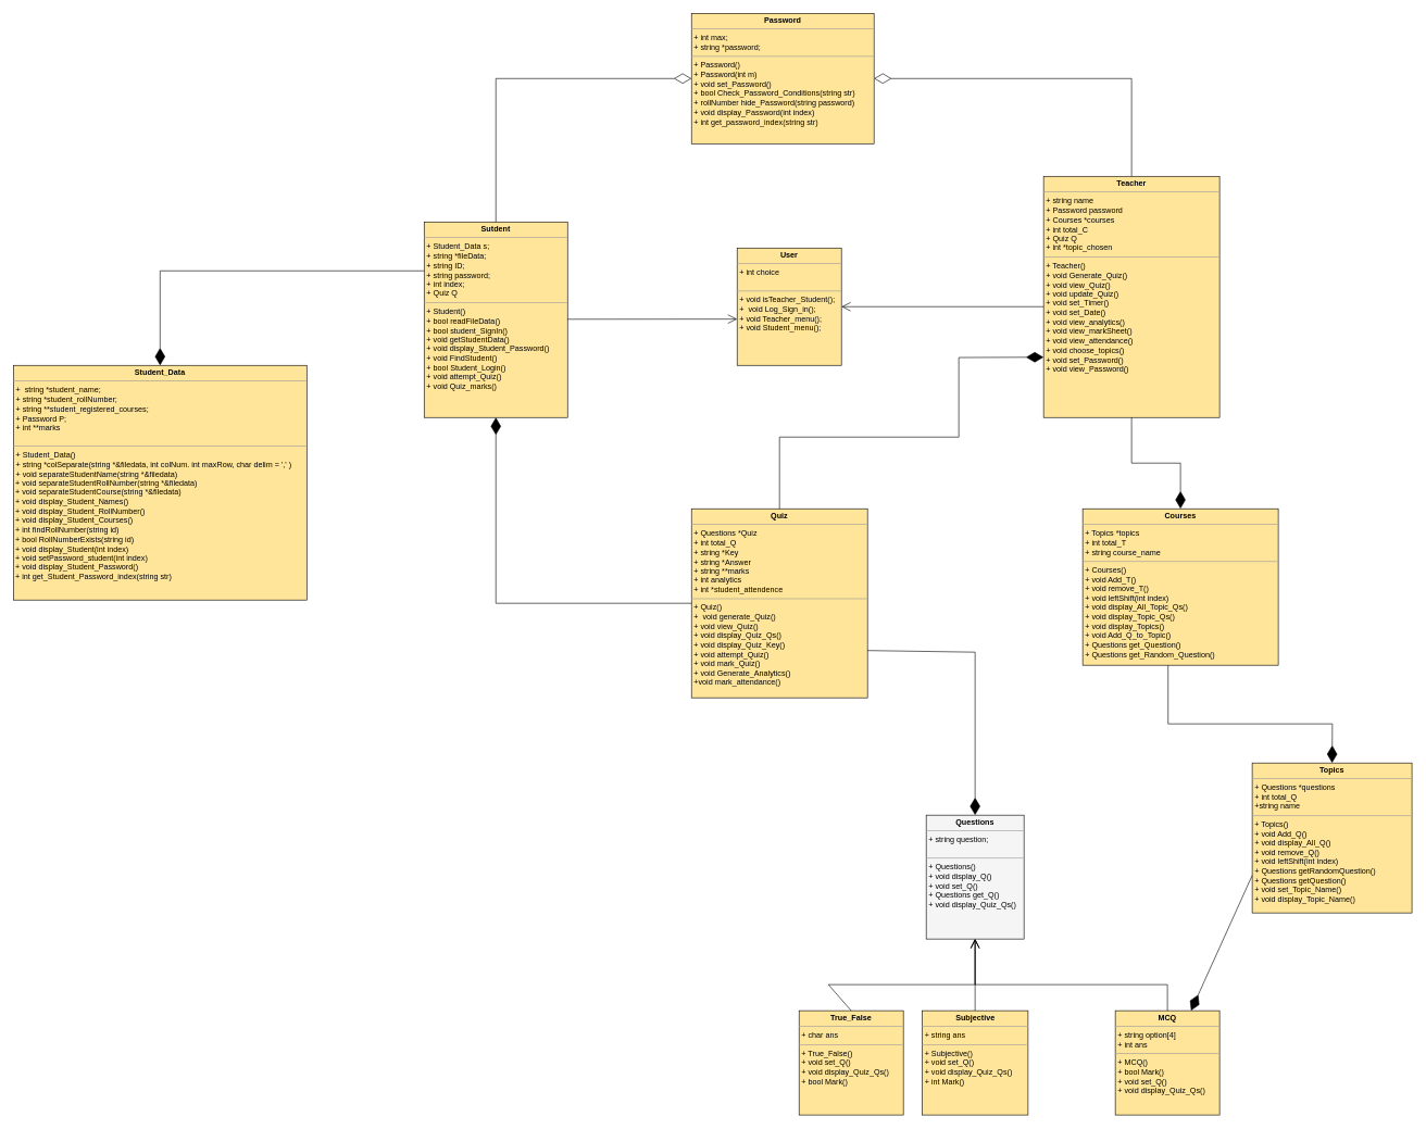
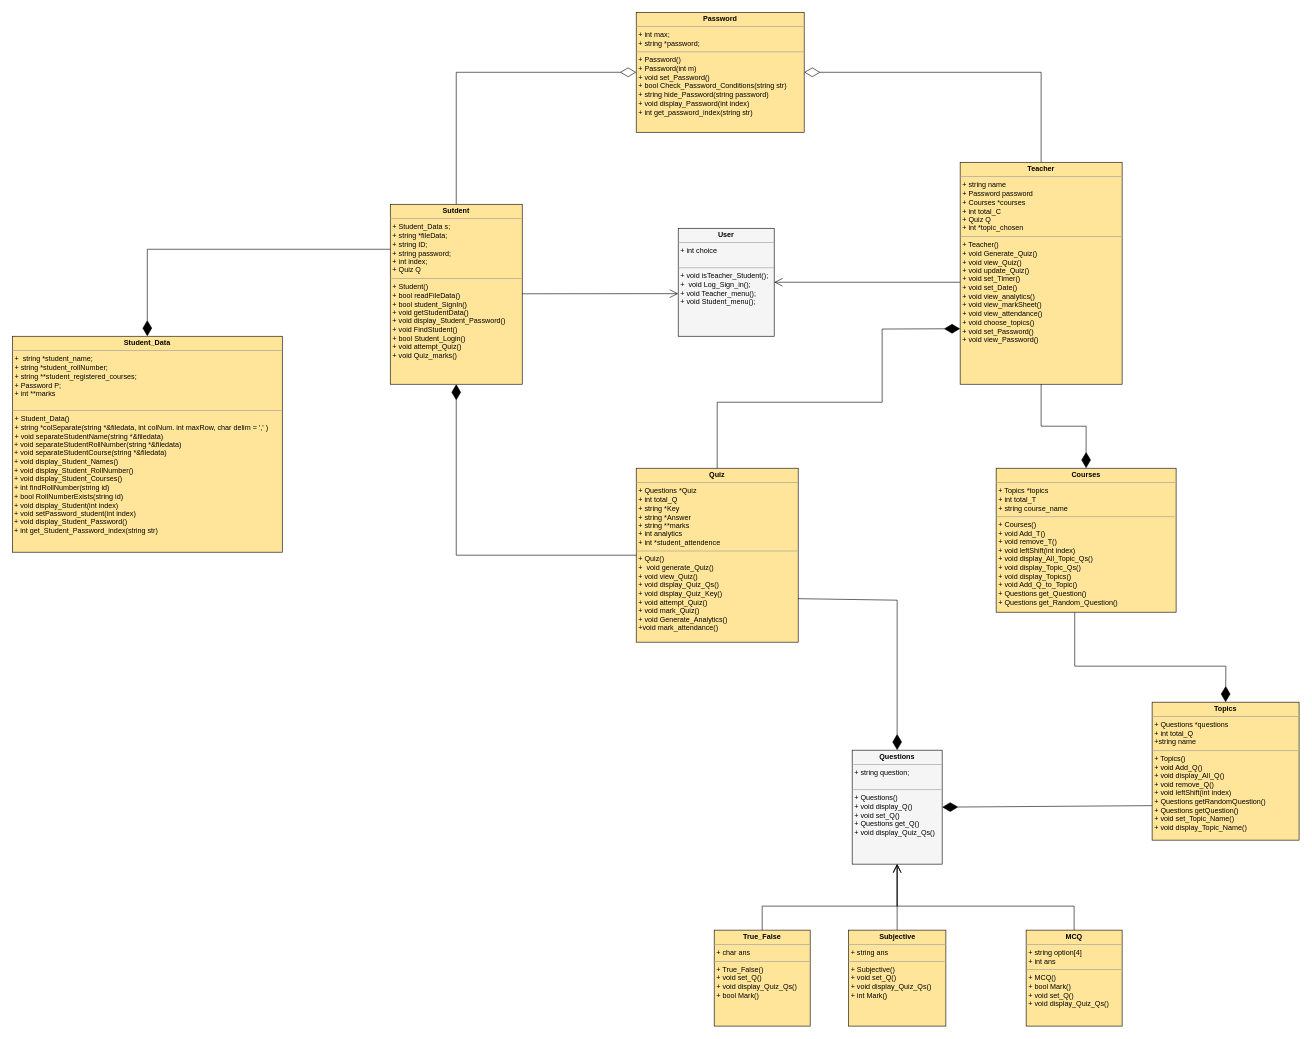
- <mxCell id="5" value="&lt;p style=&quot;margin:0px;margin-top:4px;text-align:center;&quot;&gt;&lt;b&gt;Password&lt;/b&gt;&lt;/p&gt;&lt;hr size=&quot;1&quot;&gt;&lt;p style=&quot;margin:0px;margin-left:4px;&quot;&gt;+ int max;&lt;/p&gt;&lt;p style=&quot;margin:0px;margin-left:4px;&quot;&gt;+ string *password;&lt;/p&gt;&lt;hr size=&quot;1&quot;&gt;&lt;p style=&quot;margin:0px;margin-left:4px;&quot;&gt;+ Password()&lt;/p&gt;&lt;p style=&quot;margin:0px;margin-left:4px;&quot;&gt;+ Password(int m)&lt;/p&gt;&lt;p style=&quot;margin:0px;margin-left:4px;&quot;&gt;+ void set_Password()&lt;/p&gt;&lt;p style=&quot;margin:0px;margin-left:4px;&quot;&gt;+ bool Check_Password_Conditions(string str)&lt;/p&gt;&lt;p style=&quot;margin:0px;margin-left:4px;&quot;&gt;+ rollNumber hide_Password(string password)&lt;/p&gt;&lt;p style=&quot;margin:0px;margin-left:4px;&quot;&gt;+ void display_Password(int index)&lt;/p&gt;&lt;p style=&quot;margin:0px;margin-left:4px;&quot;&gt;+ int get_password_index(string str)&lt;/p&gt;" style="verticalAlign=top;align=left;overflow=fill;fontSize=12;fontFamily=Helvetica;html=1;whiteSpace=wrap;fillColor=#FFE599;" vertex="1" parent="1"><mxGeometry x="1060" y="20" width="280" height="200" as="geometry" /></mxCell>
+ <mxCell id="5" value="&lt;p style=&quot;margin:0px;margin-top:4px;text-align:center;&quot;&gt;&lt;b&gt;Password&lt;/b&gt;&lt;/p&gt;&lt;hr size=&quot;1&quot;&gt;&lt;p style=&quot;margin:0px;margin-left:4px;&quot;&gt;+ int max;&lt;/p&gt;&lt;p style=&quot;margin:0px;margin-left:4px;&quot;&gt;+ string *password;&lt;/p&gt;&lt;hr size=&quot;1&quot;&gt;&lt;p style=&quot;margin:0px;margin-left:4px;&quot;&gt;+ Password()&lt;/p&gt;&lt;p style=&quot;margin:0px;margin-left:4px;&quot;&gt;+ Password(int m)&lt;/p&gt;&lt;p style=&quot;margin:0px;margin-left:4px;&quot;&gt;+ void set_Password()&lt;/p&gt;&lt;p style=&quot;margin:0px;margin-left:4px;&quot;&gt;+ bool Check_Password_Conditions(string str)&lt;/p&gt;&lt;p style=&quot;margin:0px;margin-left:4px;&quot;&gt;+ string hide_Password(string password)&lt;/p&gt;&lt;p style=&quot;margin:0px;margin-left:4px;&quot;&gt;+ void display_Password(int index)&lt;/p&gt;&lt;p style=&quot;margin:0px;margin-left:4px;&quot;&gt;+ int get_password_index(string str)&lt;/p&gt;" style="verticalAlign=top;align=left;overflow=fill;fontSize=12;fontFamily=Helvetica;html=1;whiteSpace=wrap;fillColor=#FFE599;" vertex="1" parent="1"><mxGeometry x="1060" y="20" width="280" height="200" as="geometry" /></mxCell>
- <mxCell id="2" value="&lt;p style=&quot;margin:0px;margin-top:4px;text-align:center;&quot;&gt;&lt;b&gt;User&lt;/b&gt;&lt;/p&gt;&lt;hr size=&quot;1&quot;&gt;&lt;p style=&quot;margin:0px;margin-left:4px;&quot;&gt;+ int choice&lt;/p&gt;&lt;p style=&quot;margin:0px;margin-left:4px;&quot;&gt;&lt;br&gt;&lt;/p&gt;&lt;hr size=&quot;1&quot;&gt;&lt;p style=&quot;margin:0px;margin-left:4px;&quot;&gt;+ void isTeacher_Student();&lt;/p&gt;&lt;p style=&quot;margin:0px;margin-left:4px;&quot;&gt;+&amp;nbsp; void Log_Sign_in();&lt;/p&gt;&lt;p style=&quot;margin:0px;margin-left:4px;&quot;&gt;+ void Teacher_menu();&lt;/p&gt;&lt;p style=&quot;margin:0px;margin-left:4px;&quot;&gt;+ void Student_menu();&lt;/p&gt;" style="verticalAlign=top;align=left;overflow=fill;fontSize=12;fontFamily=Helvetica;html=1;whiteSpace=wrap;fillColor=#FFE599;" vertex="1" parent="1"><mxGeometry x="1130" y="380" width="160" height="180" as="geometry" /></mxCell>
+ <mxCell id="2" value="&lt;p style=&quot;margin:0px;margin-top:4px;text-align:center;&quot;&gt;&lt;b&gt;User&lt;/b&gt;&lt;/p&gt;&lt;hr size=&quot;1&quot;&gt;&lt;p style=&quot;margin:0px;margin-left:4px;&quot;&gt;+ int choice&lt;/p&gt;&lt;p style=&quot;margin:0px;margin-left:4px;&quot;&gt;&lt;br&gt;&lt;/p&gt;&lt;hr size=&quot;1&quot;&gt;&lt;p style=&quot;margin:0px;margin-left:4px;&quot;&gt;+ void isTeacher_Student();&lt;/p&gt;&lt;p style=&quot;margin:0px;margin-left:4px;&quot;&gt;+&amp;nbsp; void Log_Sign_in();&lt;/p&gt;&lt;p style=&quot;margin:0px;margin-left:4px;&quot;&gt;+ void Teacher_menu();&lt;/p&gt;&lt;p style=&quot;margin:0px;margin-left:4px;&quot;&gt;+ void Student_menu();&lt;/p&gt;" style="verticalAlign=top;align=left;overflow=fill;fontSize=12;fontFamily=Helvetica;html=1;whiteSpace=wrap;fillColor=#f5f5f5;" vertex="1" parent="1"><mxGeometry x="1130" y="380" width="160" height="180" as="geometry" /></mxCell>
- <mxCell id="17" value="" style="endArrow=diamondThin;endFill=1;endSize=24;html=1;rounded=0;exitX=0;exitY=0.75;exitDx=0;exitDy=0;" edge="1" parent="1" source="10" target="9"><mxGeometry width="160" relative="1" as="geometry"><mxPoint x="1710" y="1260" as="sourcePoint" /><mxPoint x="1720" y="1320" as="targetPoint" /></mxGeometry></mxCell>
+ <mxCell id="17" value="" style="endArrow=diamondThin;endFill=1;endSize=24;html=1;rounded=0;entryX=1;entryY=0.5;entryDx=0;entryDy=0;exitX=0;exitY=0.75;exitDx=0;exitDy=0;" edge="1" parent="1" source="10" target="6"><mxGeometry width="160" relative="1" as="geometry"><mxPoint x="1710" y="1260" as="sourcePoint" /><mxPoint x="1720" y="1320" as="targetPoint" /></mxGeometry></mxCell>
- <mxCell id="7" value="&lt;p style=&quot;margin:0px;margin-top:4px;text-align:center;&quot;&gt;&lt;b&gt;True_False&lt;/b&gt;&lt;/p&gt;&lt;hr size=&quot;1&quot;&gt;&lt;p style=&quot;margin:0px;margin-left:4px;&quot;&gt;+ char ans&lt;/p&gt;&lt;hr size=&quot;1&quot;&gt;&lt;p style=&quot;margin:0px;margin-left:4px;&quot;&gt;+ True_False()&lt;/p&gt;&lt;p style=&quot;margin:0px;margin-left:4px;&quot;&gt;+ void set_Q()&lt;/p&gt;&lt;p style=&quot;margin:0px;margin-left:4px;&quot;&gt;+ void display_Quiz_Qs()&lt;/p&gt;&lt;p style=&quot;margin:0px;margin-left:4px;&quot;&gt;+ bool Mark()&lt;/p&gt;" style="verticalAlign=top;align=left;overflow=fill;fontSize=12;fontFamily=Helvetica;html=1;whiteSpace=wrap;fillColor=#FFE599;" vertex="1" parent="1"><mxGeometry x="1225" y="1550" width="160" height="160" as="geometry" /></mxCell>
+ <mxCell id="7" value="&lt;p style=&quot;margin:0px;margin-top:4px;text-align:center;&quot;&gt;&lt;b&gt;True_False&lt;/b&gt;&lt;/p&gt;&lt;hr size=&quot;1&quot;&gt;&lt;p style=&quot;margin:0px;margin-left:4px;&quot;&gt;+ char ans&lt;/p&gt;&lt;hr size=&quot;1&quot;&gt;&lt;p style=&quot;margin:0px;margin-left:4px;&quot;&gt;+ True_False()&lt;/p&gt;&lt;p style=&quot;margin:0px;margin-left:4px;&quot;&gt;+ void set_Q()&lt;/p&gt;&lt;p style=&quot;margin:0px;margin-left:4px;&quot;&gt;+ void display_Quiz_Qs()&lt;/p&gt;&lt;p style=&quot;margin:0px;margin-left:4px;&quot;&gt;+ bool Mark()&lt;/p&gt;" style="verticalAlign=top;align=left;overflow=fill;fontSize=12;fontFamily=Helvetica;html=1;whiteSpace=wrap;fillColor=#FFE599;" vertex="1" parent="1"><mxGeometry x="1190" y="1550" width="160" height="160" as="geometry" /></mxCell>
